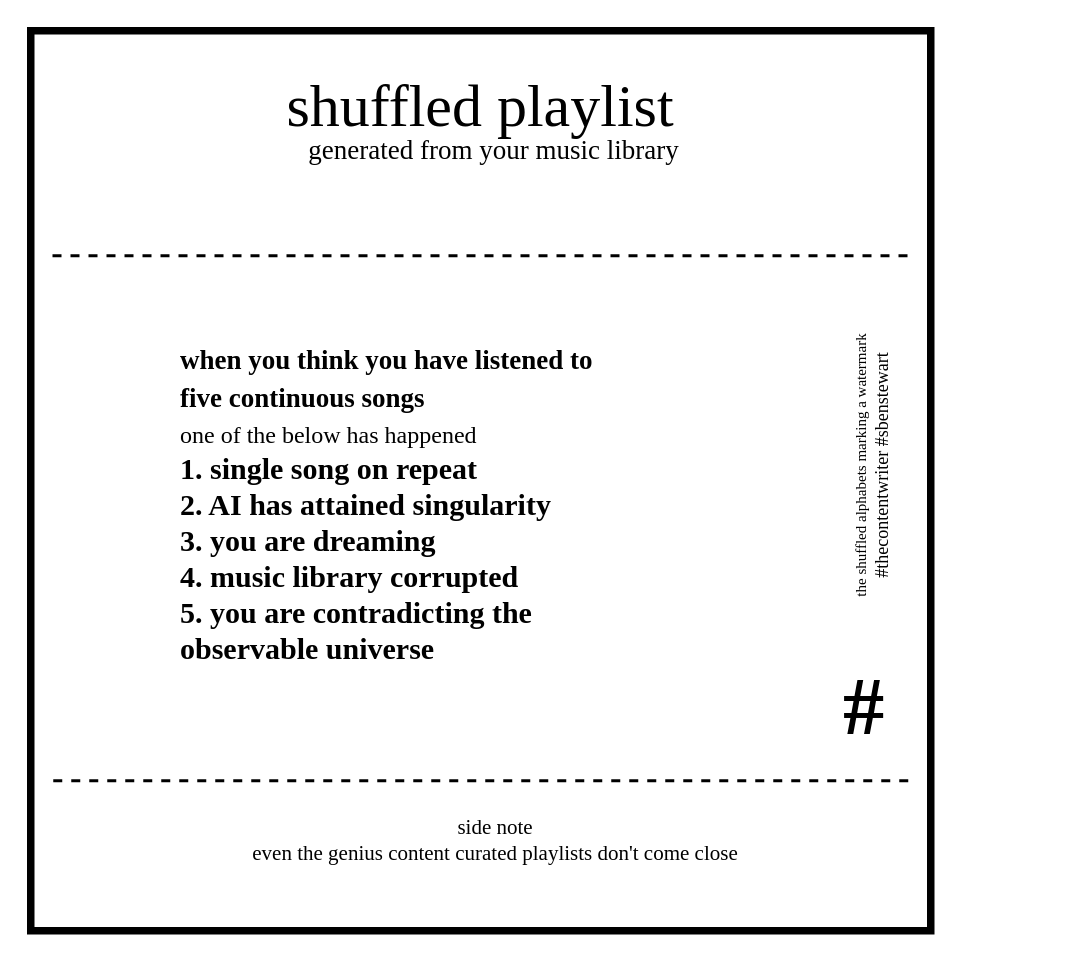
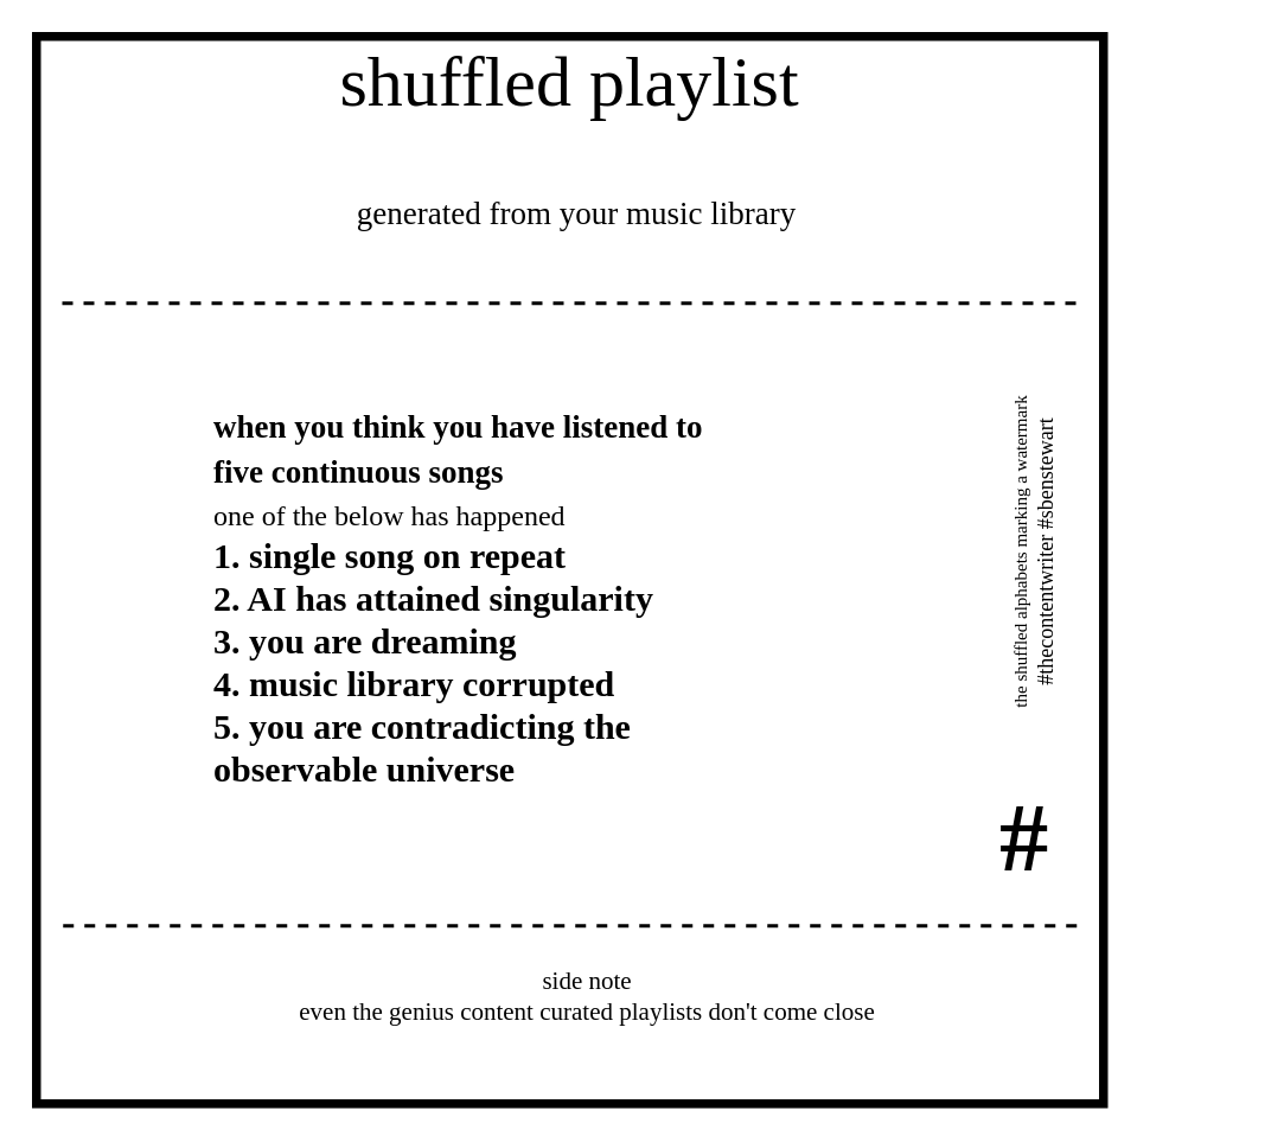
- <mxCell id="4" value="&lt;span style=&quot;font-family: &amp;#34;xkcd&amp;#34; ; font-size: 40px&quot;&gt;shuffled playlist&lt;/span&gt;&lt;font face=&quot;xkcd&quot;&gt;&lt;br&gt;&lt;/font&gt;" style="text;html=1;strokeColor=none;fillColor=none;align=center;verticalAlign=middle;whiteSpace=wrap;rounded=0;" parent="1" vertex="1"><mxGeometry x="110" y="60" width="420" height="20" as="geometry" /></mxCell>
+ <mxCell id="4" value="&lt;span style=&quot;font-family: &amp;#34;xkcd&amp;#34; ; font-size: 40px&quot;&gt;shuffled playlist&lt;/span&gt;&lt;font face=&quot;xkcd&quot;&gt;&lt;br&gt;&lt;/font&gt;" style="text;html=1;strokeColor=none;fillColor=none;align=center;verticalAlign=middle;whiteSpace=wrap;rounded=0;" parent="1" vertex="1"><mxGeometry x="110" y="35" width="420" height="20" as="geometry" /></mxCell>
- <mxCell id="5" value="&lt;p&gt;&lt;font face=&quot;xkcd&quot;&gt;&lt;span style=&quot;font-size: 18px&quot;&gt;generated from your music library&lt;/span&gt;&lt;/font&gt;&lt;/p&gt;" style="text;html=1;strokeColor=none;fillColor=none;align=center;verticalAlign=middle;whiteSpace=wrap;rounded=0;" parent="1" vertex="1"><mxGeometry x="89" y="90" width="480" height="20" as="geometry" /></mxCell>
+ <mxCell id="5" value="&lt;p&gt;&lt;font face=&quot;xkcd&quot;&gt;&lt;span style=&quot;font-size: 18px&quot;&gt;generated from your music library&lt;/span&gt;&lt;/font&gt;&lt;/p&gt;" style="text;html=1;strokeColor=none;fillColor=none;align=center;verticalAlign=middle;whiteSpace=wrap;rounded=0;" parent="1" vertex="1"><mxGeometry x="84" y="110" width="480" height="20" as="geometry" /></mxCell>
